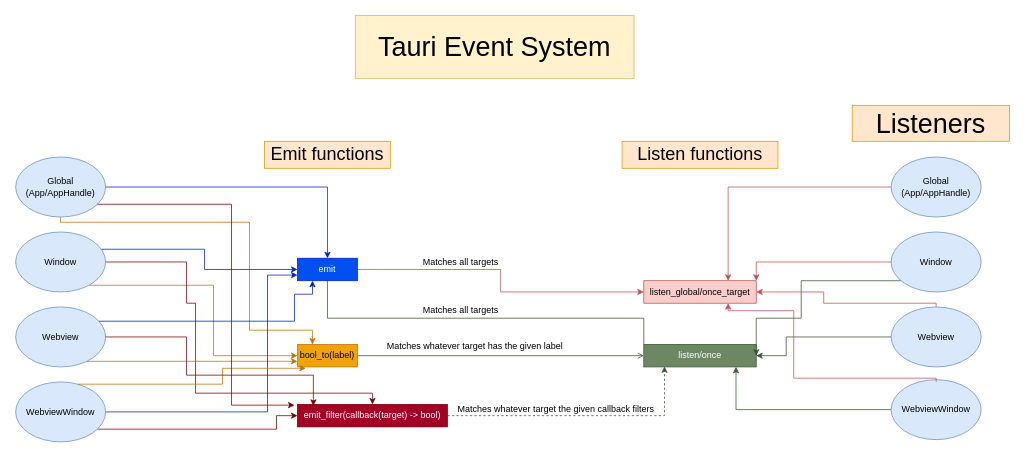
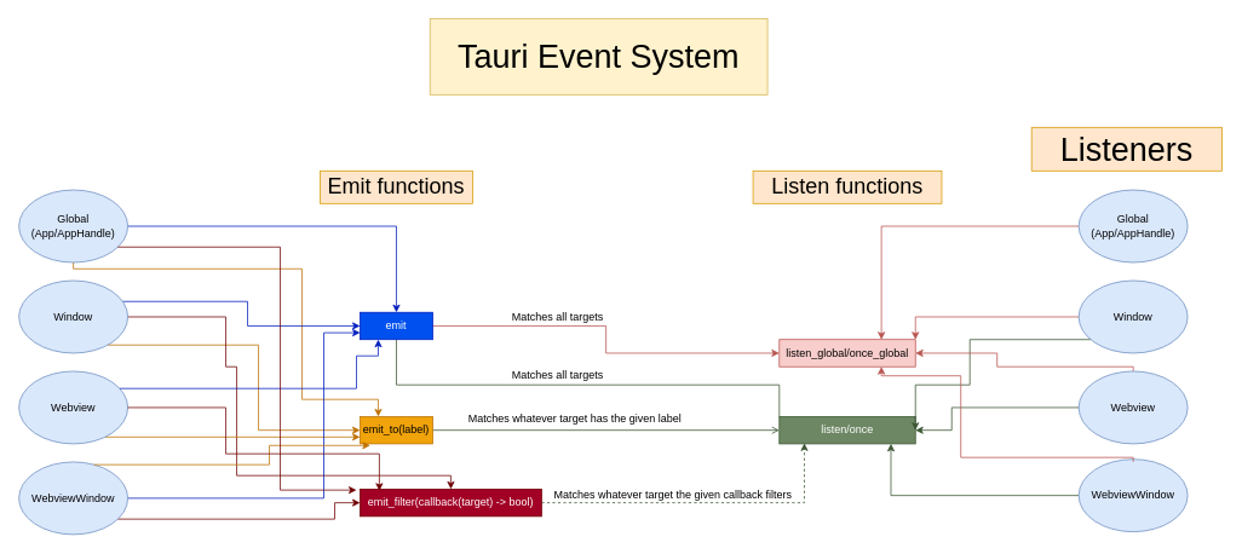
- <mxCell id="8" value="listen_global/once_target" style="rounded=0;whiteSpace=wrap;html=1;fillColor=#f8cecc;strokeColor=#b85450;" parent="1" vertex="1"><mxGeometry x="858" y="374" width="150" height="30" as="geometry" /></mxCell>
+ <mxCell id="8" value="listen_global/once_global" style="rounded=0;whiteSpace=wrap;html=1;fillColor=#f8cecc;strokeColor=#b85450;" parent="1" vertex="1"><mxGeometry x="858" y="374" width="150" height="30" as="geometry" /></mxCell>
- <mxCell id="7" value="bool_to(label)" style="rounded=0;whiteSpace=wrap;html=1;fillColor=#f0a30a;strokeColor=#BD7000;fontColor=#000000;" parent="1" vertex="1"><mxGeometry x="396" y="459" width="80" height="30" as="geometry" /></mxCell>
+ <mxCell id="7" value="emit_to(label)" style="rounded=0;whiteSpace=wrap;html=1;fillColor=#f0a30a;strokeColor=#BD7000;fontColor=#000000;" parent="1" vertex="1"><mxGeometry x="396" y="459" width="80" height="30" as="geometry" /></mxCell>
